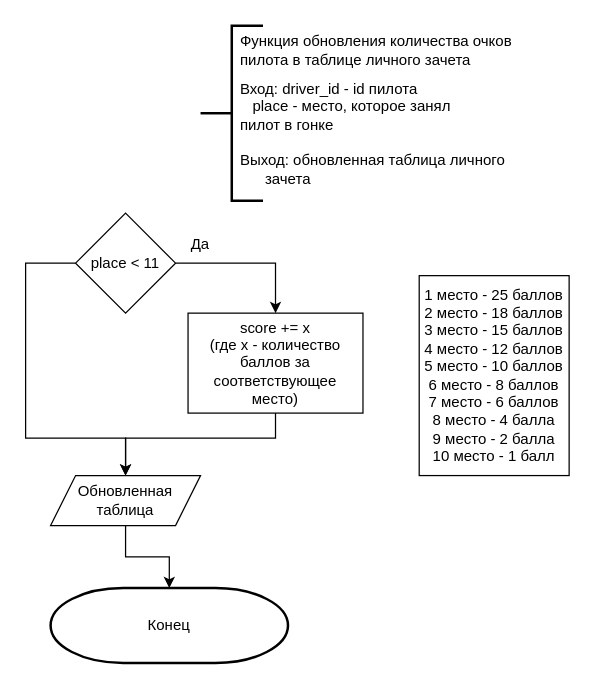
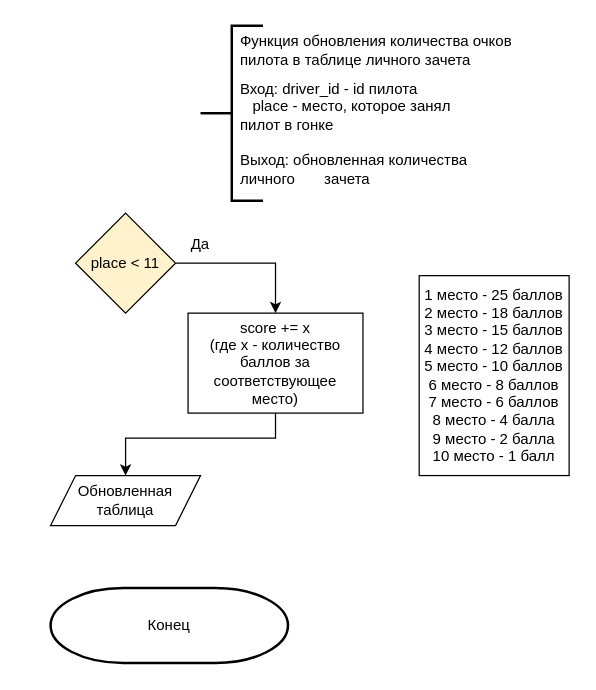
- <mxCell id="5" value="Выход: обновленная таблица личного &lt;span style=&quot;white-space: pre;&quot;&gt; &lt;/span&gt;&amp;nbsp; &amp;nbsp; &amp;nbsp;зачета" style="text;html=1;strokeColor=none;fillColor=none;align=left;verticalAlign=middle;whiteSpace=wrap;rounded=0;" vertex="1" parent="1"><mxGeometry x="190" y="110" width="220" height="50" as="geometry" /></mxCell>
+ <mxCell id="5" value="Выход: обновленная количества личного &lt;span style=&quot;white-space: pre;&quot;&gt; &lt;/span&gt;&amp;nbsp; &amp;nbsp; &amp;nbsp;зачета" style="text;html=1;strokeColor=none;fillColor=none;align=left;verticalAlign=middle;whiteSpace=wrap;rounded=0;" vertex="1" parent="1"><mxGeometry x="190" y="110" width="220" height="50" as="geometry" /></mxCell>
- <mxCell id="8" value="place &amp;lt; 11" style="rhombus;whiteSpace=wrap;html=1;" vertex="1" parent="1"><mxGeometry x="60" y="170" width="80" height="80" as="geometry" /></mxCell>
+ <mxCell id="8" value="place &amp;lt; 11" style="rhombus;whiteSpace=wrap;html=1;fillColor=#fff2cc;" vertex="1" parent="1"><mxGeometry x="60" y="170" width="80" height="80" as="geometry" /></mxCell>
- <mxCell id="7" style="edgeStyle=orthogonalEdgeStyle;rounded=0;orthogonalLoop=1;jettySize=auto;html=1;" edge="1" parent="1" source="8" target="13"><mxGeometry relative="1" as="geometry"><mxPoint x="-10" y="380" as="targetPoint" /><Array as="points"><mxPoint x="20" y="210" /><mxPoint x="20" y="350" /><mxPoint x="100" y="350" /></Array></mxGeometry></mxCell>
- <mxCell id="12" style="edgeStyle=orthogonalEdgeStyle;rounded=0;orthogonalLoop=1;jettySize=auto;html=1;entryX=0.5;entryY=0;entryDx=0;entryDy=0;entryPerimeter=0;" edge="1" parent="1" source="13" target="14"><mxGeometry relative="1" as="geometry" /></mxCell>
